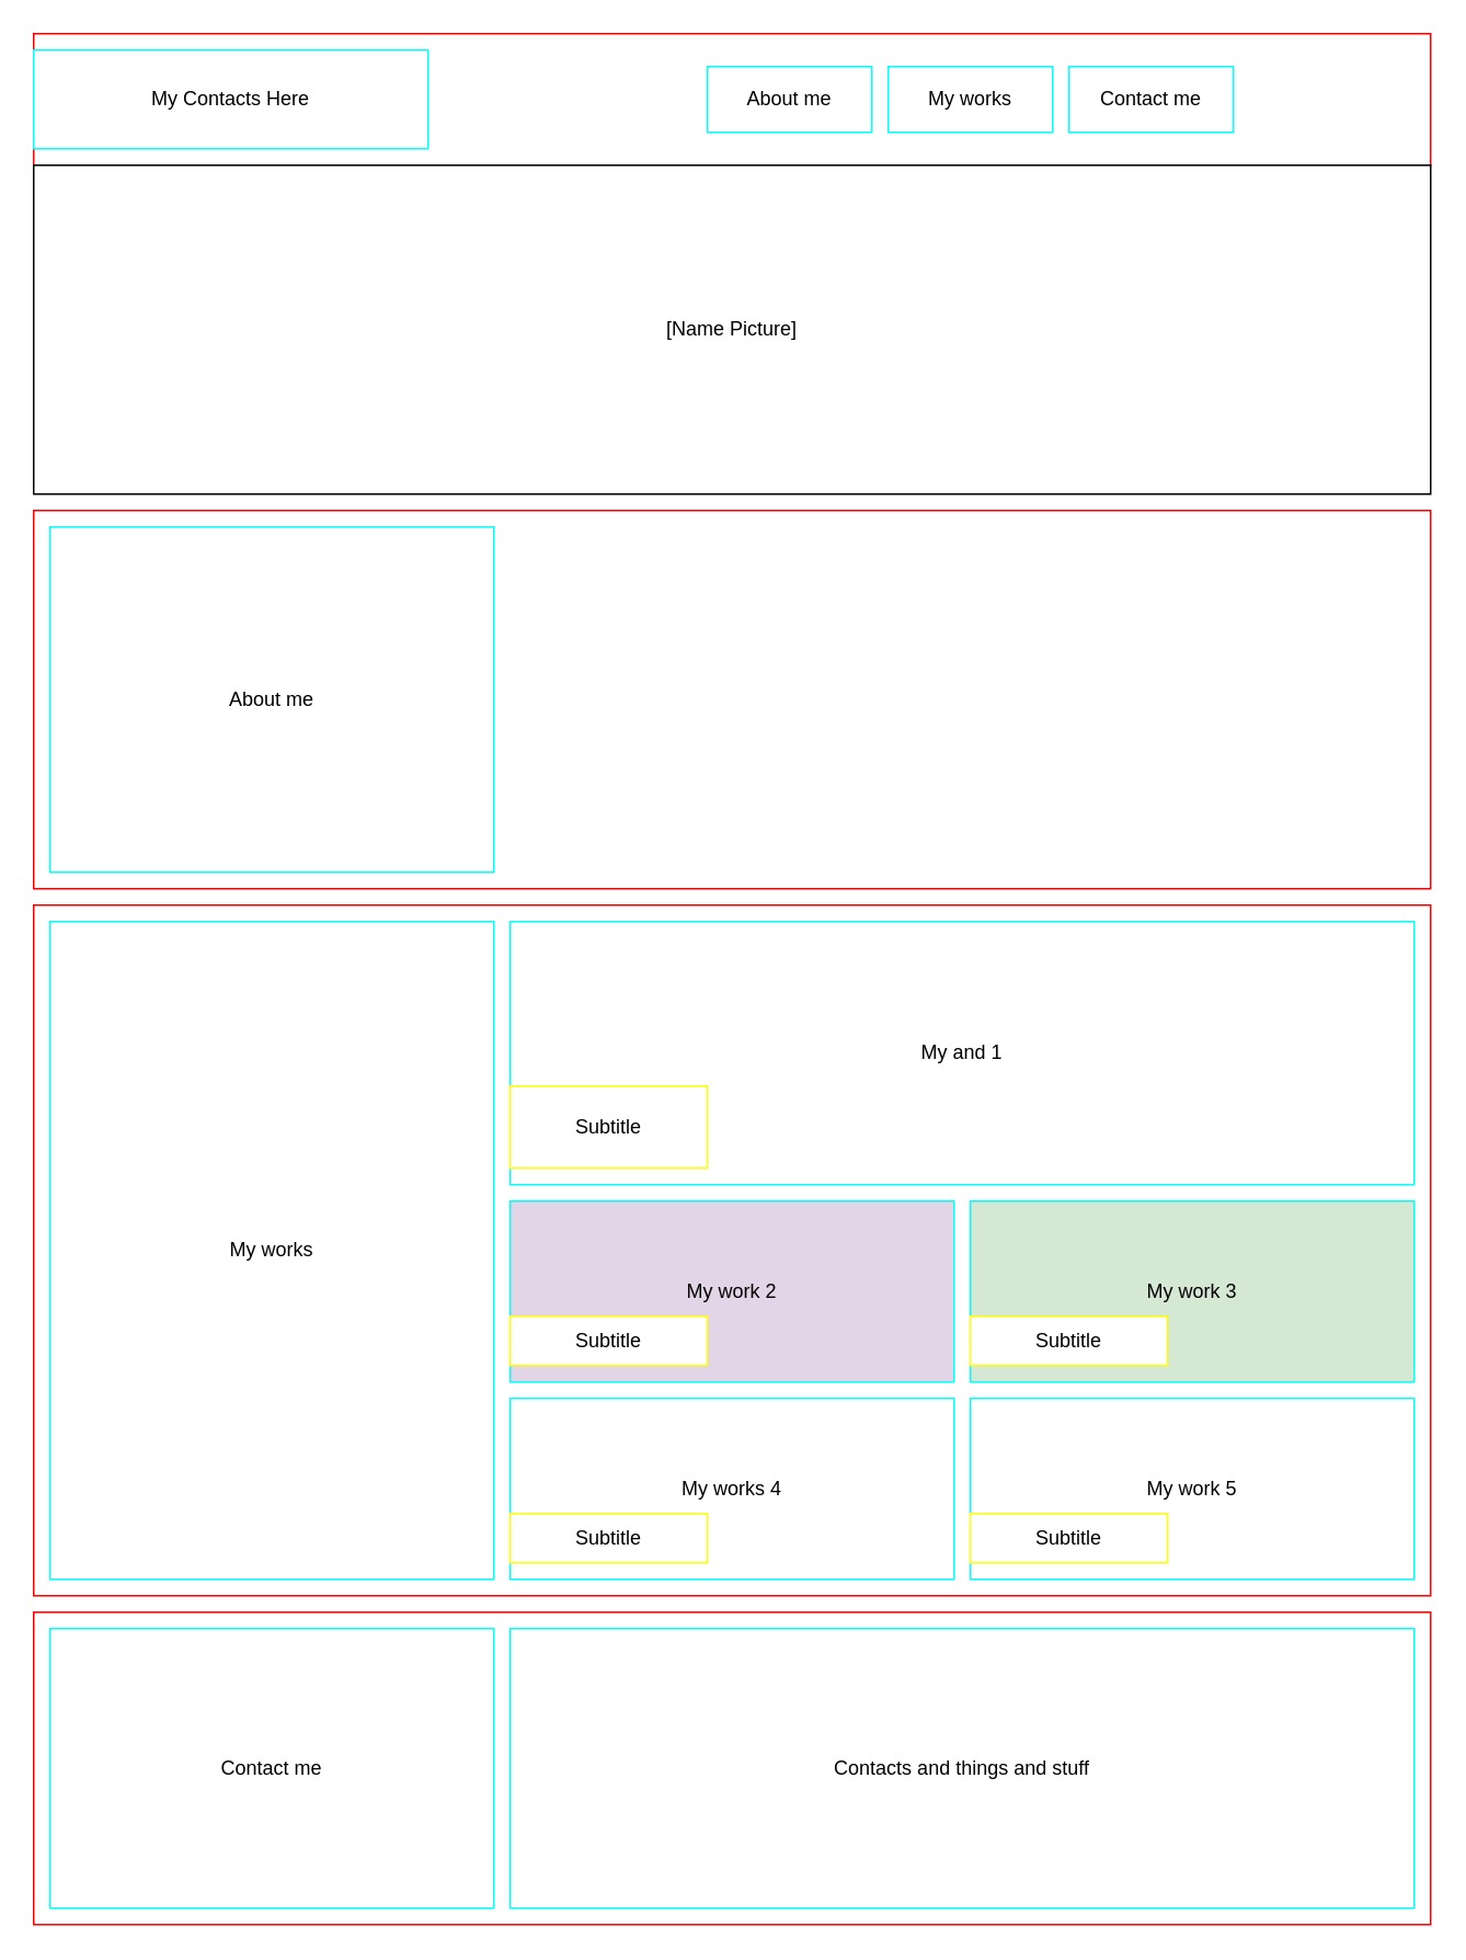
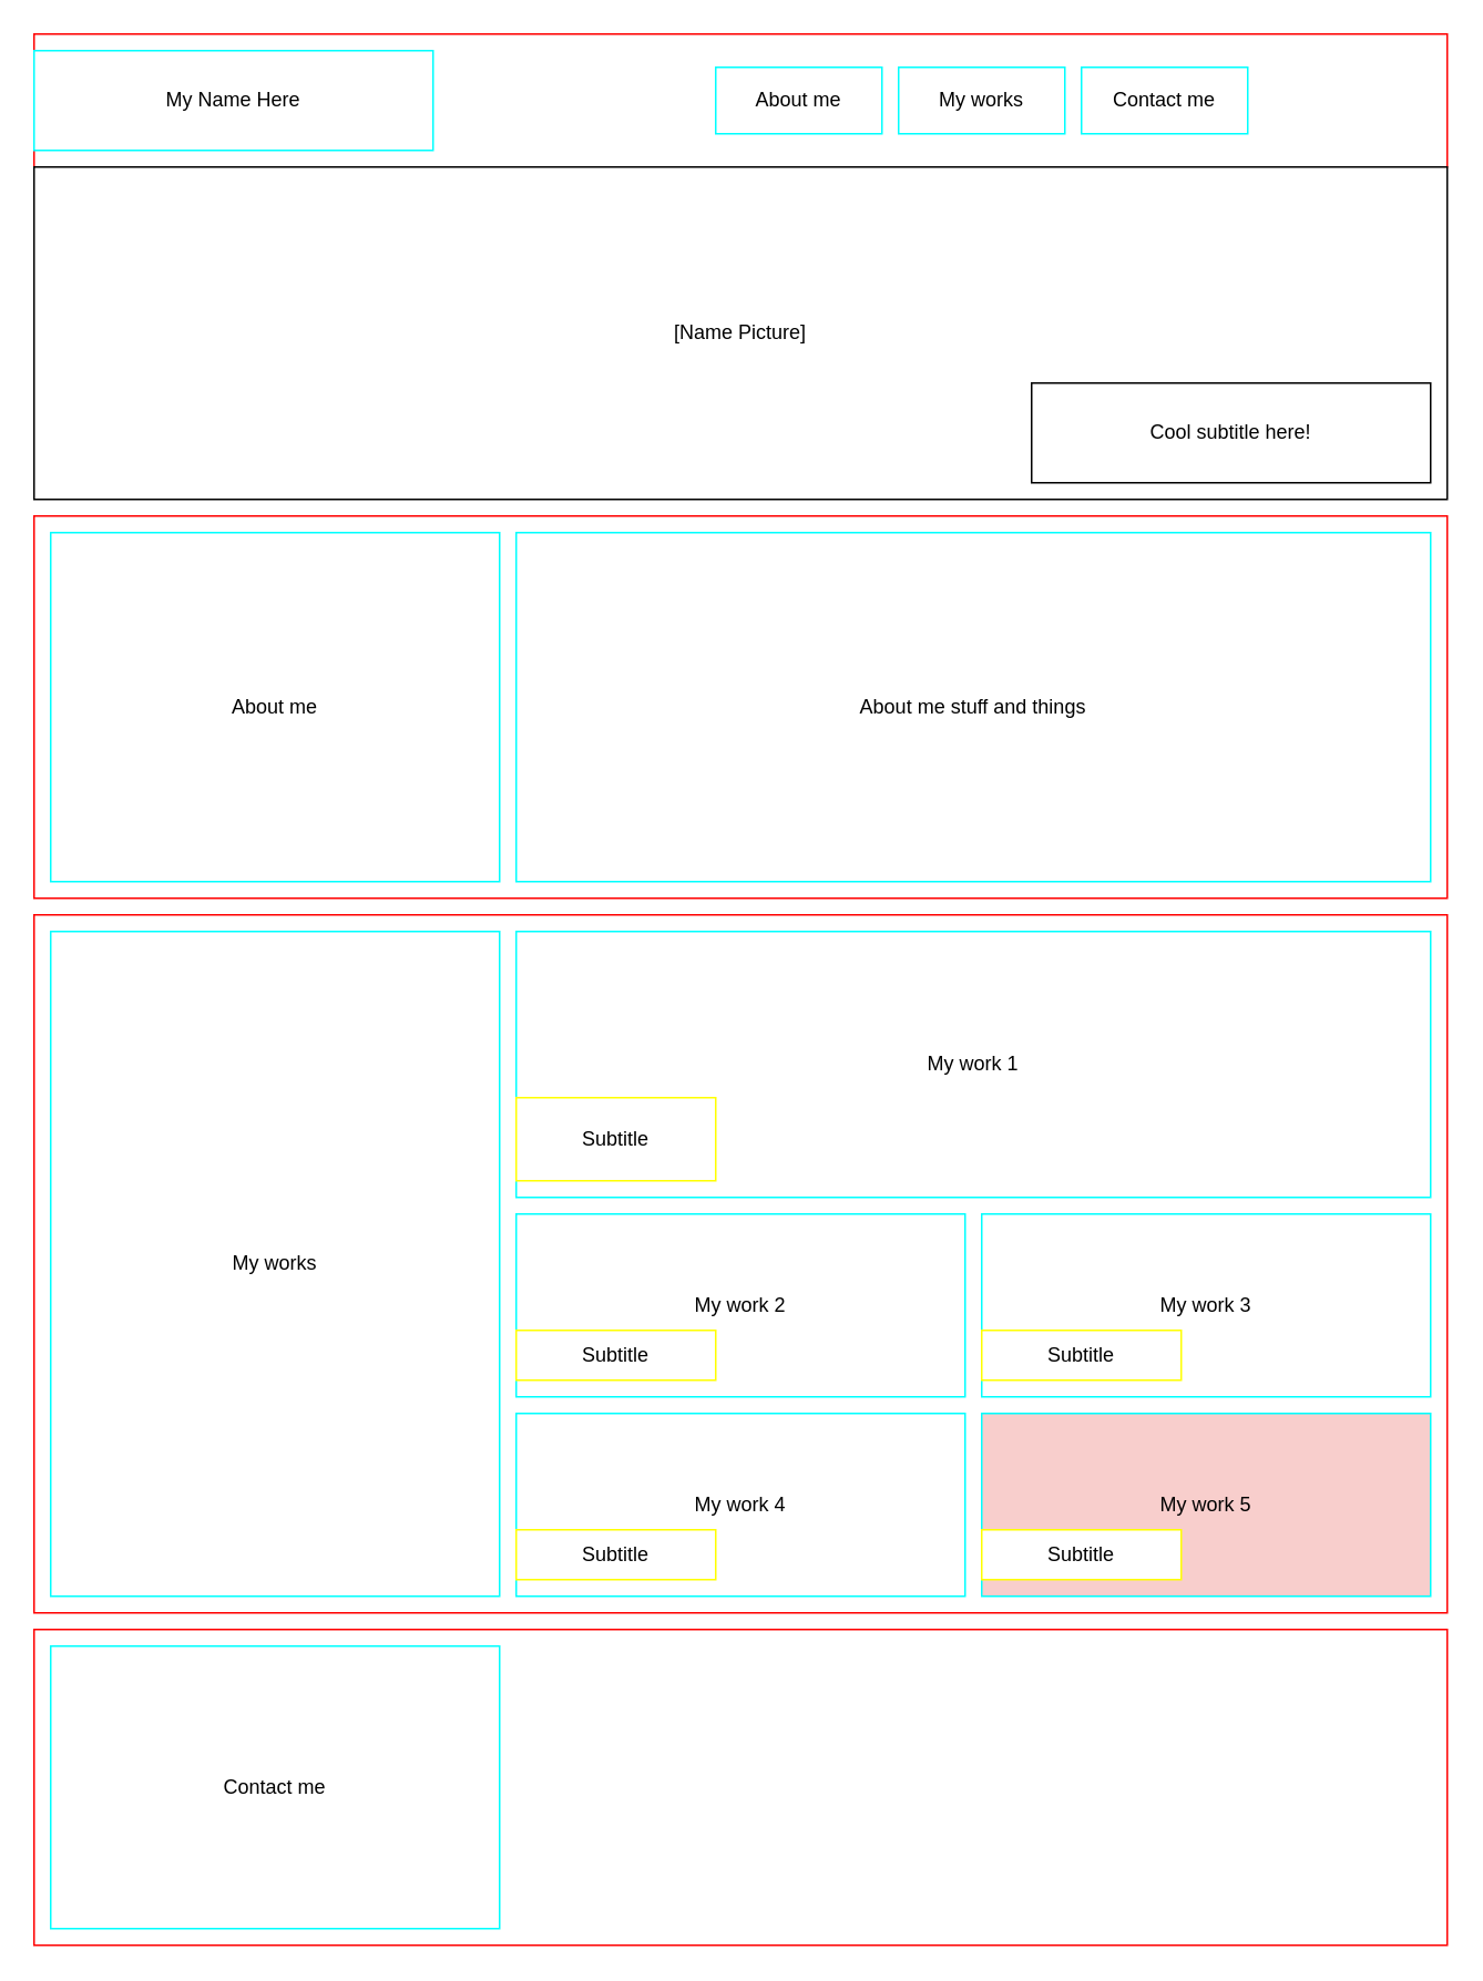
- <mxCell id="3" value="My Contacts Here" style="rounded=0;whiteSpace=wrap;html=1;strokeColor=#00FFFF;" vertex="1" parent="1"><mxGeometry y="30" width="240" height="60" as="geometry" x="20" /></mxCell>
+ <mxCell id="3" value="My Name Here" style="rounded=0;whiteSpace=wrap;html=1;strokeColor=#00FFFF;" vertex="1" parent="1"><mxGeometry y="30" width="240" height="60" as="geometry" x="20" /></mxCell>
+ <mxCell id="8" value="Cool subtitle here!" style="rounded=0;whiteSpace=wrap;html=1;" vertex="1" parent="1"><mxGeometry x="620" y="230" width="240" height="60" as="geometry" /></mxCell>
+ <mxCell id="11" value="About me stuff and things" style="rounded=0;whiteSpace=wrap;html=1;strokeColor=#00FFFF;" vertex="1" parent="1"><mxGeometry x="310" y="320" width="550" height="210" as="geometry" /></mxCell>
- <mxCell id="14" value="My and 1" style="rounded=0;whiteSpace=wrap;html=1;strokeColor=#00FFFF;" vertex="1" parent="1"><mxGeometry x="310" y="560" width="550" height="160" as="geometry" /></mxCell>
+ <mxCell id="14" value="My work 1" style="rounded=0;whiteSpace=wrap;html=1;strokeColor=#00FFFF;" vertex="1" parent="1"><mxGeometry x="310" y="560" width="550" height="160" as="geometry" /></mxCell>
- <mxCell id="15" value="My work 2" style="rounded=0;whiteSpace=wrap;html=1;strokeColor=#00FFFF;fillColor=#e1d5e7;" vertex="1" parent="1"><mxGeometry x="310" y="730" width="270" height="110" as="geometry" /></mxCell>
+ <mxCell id="15" value="My work 2" style="rounded=0;whiteSpace=wrap;html=1;strokeColor=#00FFFF;" vertex="1" parent="1"><mxGeometry x="310" y="730" width="270" height="110" as="geometry" /></mxCell>
- <mxCell id="17" value="My work 3" style="rounded=0;whiteSpace=wrap;html=1;strokeColor=#00FFFF;fillColor=#d5e8d4;" vertex="1" parent="1"><mxGeometry x="590" y="730" width="270" height="110" as="geometry" /></mxCell>
+ <mxCell id="17" value="My work 3" style="rounded=0;whiteSpace=wrap;html=1;strokeColor=#00FFFF;" vertex="1" parent="1"><mxGeometry x="590" y="730" width="270" height="110" as="geometry" /></mxCell>
- <mxCell id="16" value="My works 4" style="rounded=0;whiteSpace=wrap;html=1;strokeColor=#00FFFF;" vertex="1" parent="1"><mxGeometry x="310" y="850" width="270" height="110" as="geometry" /></mxCell>
+ <mxCell id="16" value="My work 4" style="rounded=0;whiteSpace=wrap;html=1;strokeColor=#00FFFF;" vertex="1" parent="1"><mxGeometry x="310" y="850" width="270" height="110" as="geometry" /></mxCell>
- <mxCell id="18" value="My work 5" style="rounded=0;whiteSpace=wrap;html=1;strokeColor=#00FFFF;" vertex="1" parent="1"><mxGeometry x="590" y="850" width="270" height="110" as="geometry" /></mxCell>
+ <mxCell id="18" value="My work 5" style="rounded=0;whiteSpace=wrap;html=1;strokeColor=#00FFFF;fillColor=#f8cecc;" vertex="1" parent="1"><mxGeometry x="590" y="850" width="270" height="110" as="geometry" /></mxCell>
- <mxCell id="26" value="Contacts and things and stuff" style="rounded=0;whiteSpace=wrap;html=1;strokeColor=#00FFFF;" vertex="1" parent="1"><mxGeometry x="310" y="990" width="550" height="170" as="geometry" /></mxCell>
